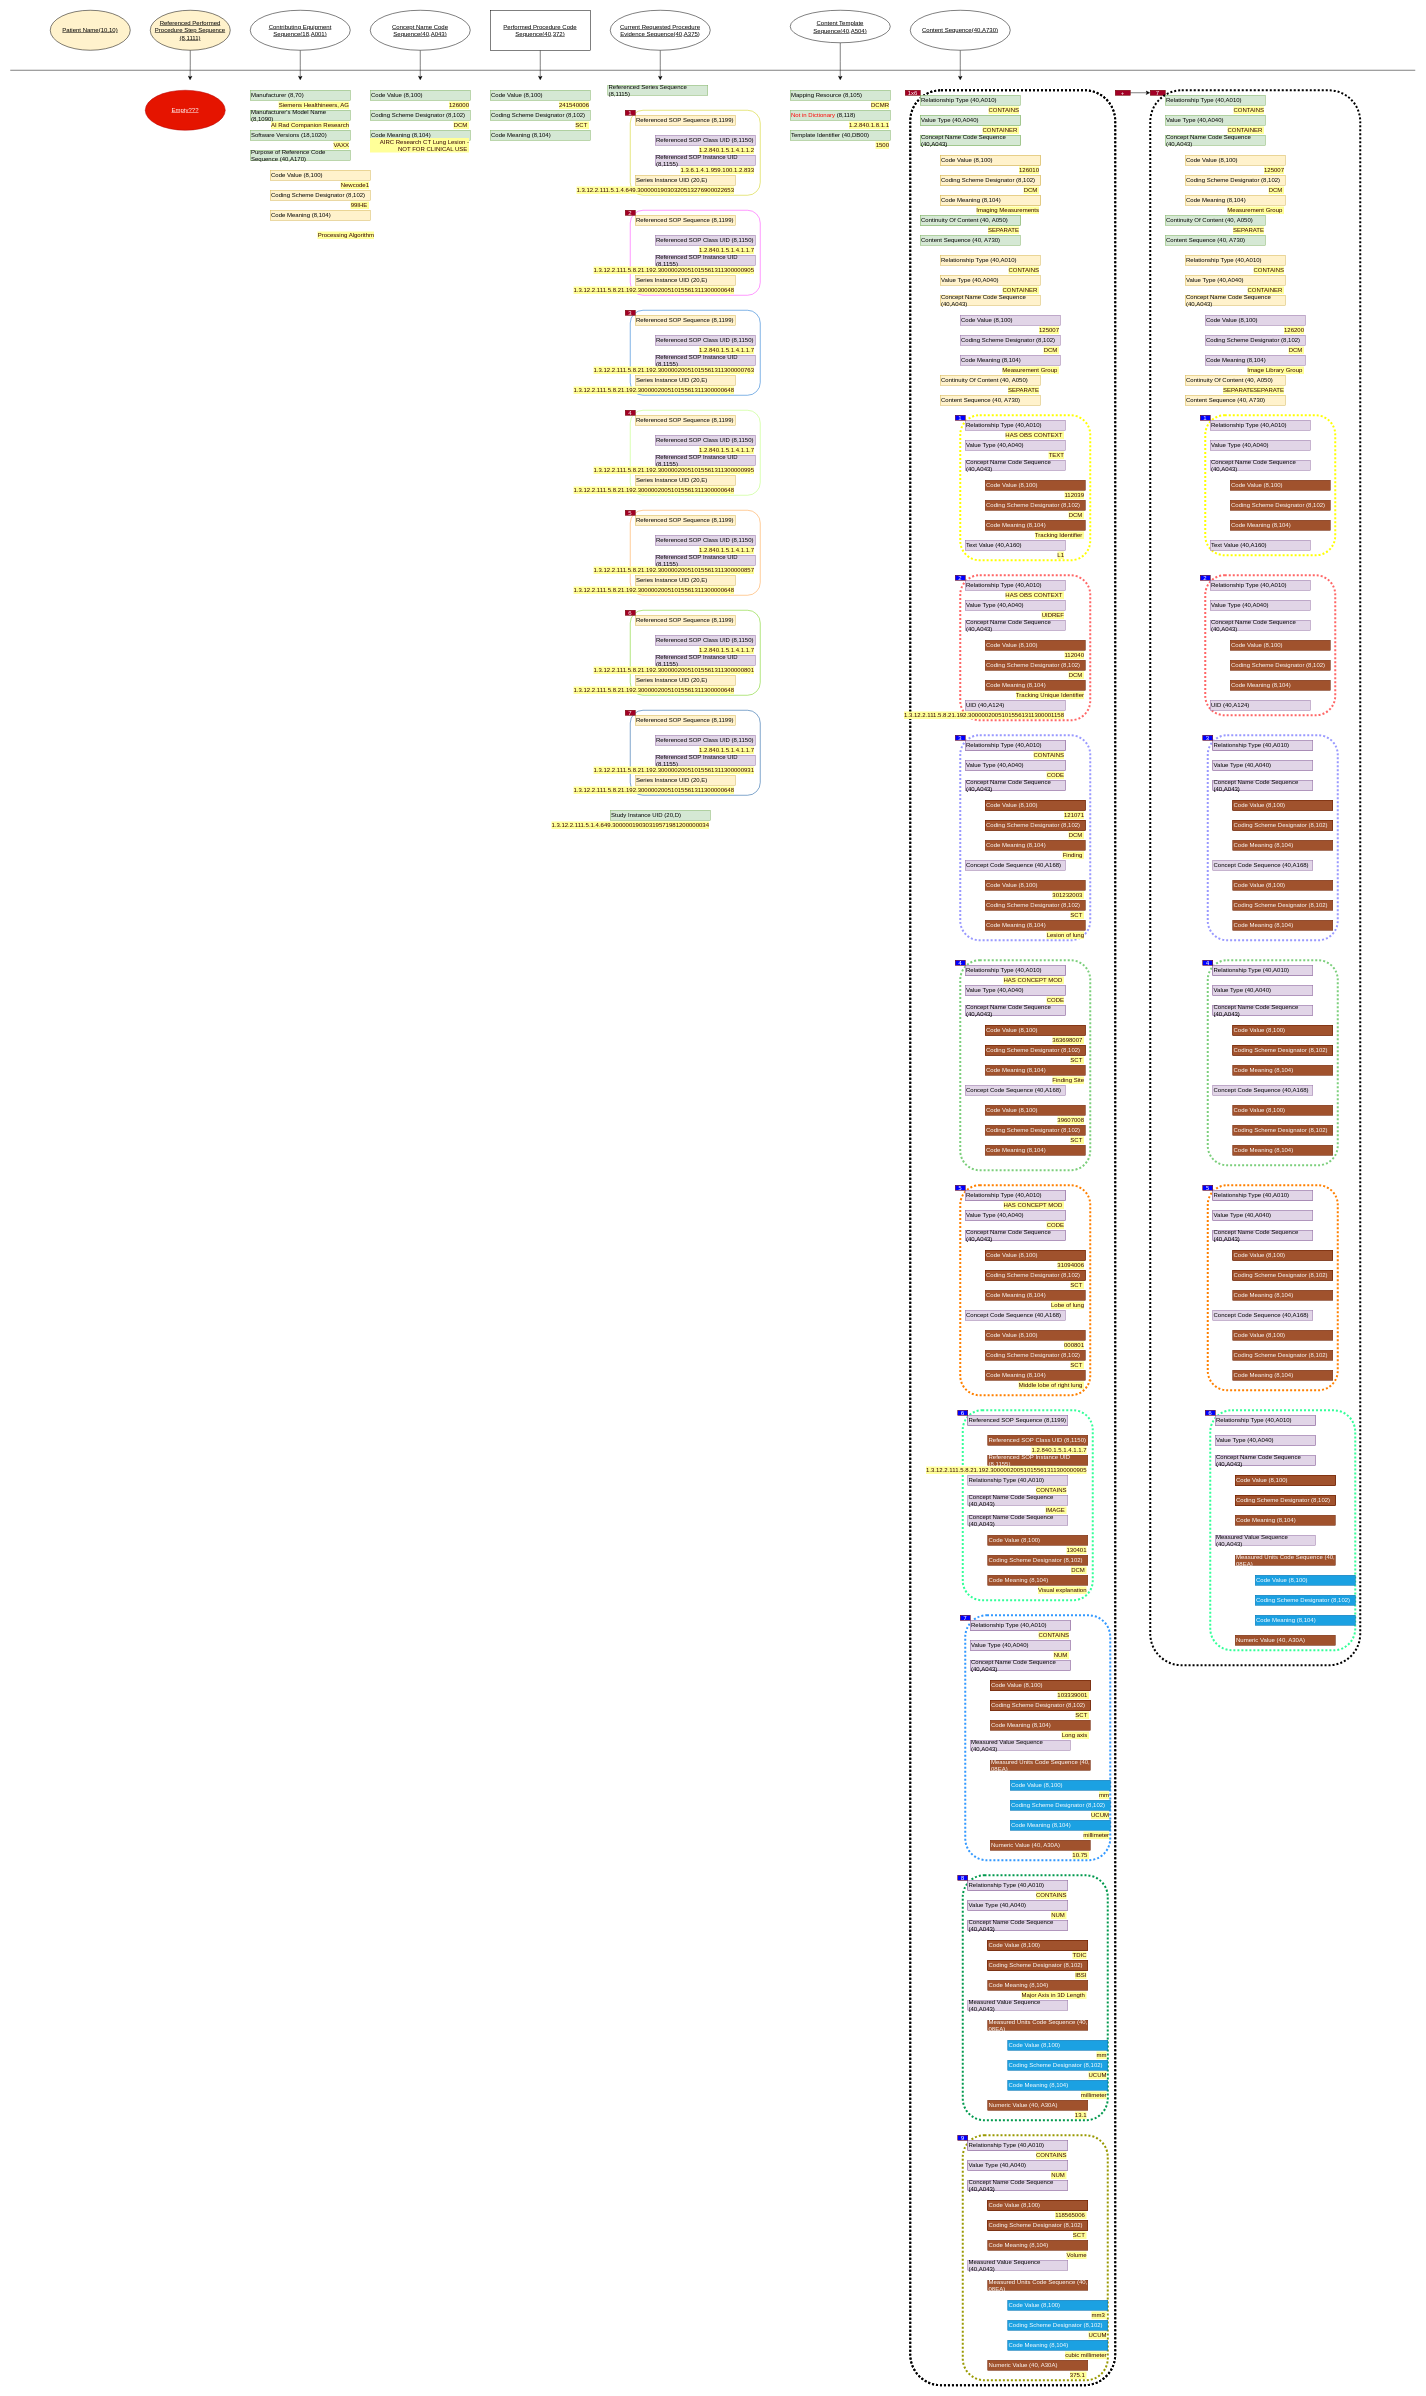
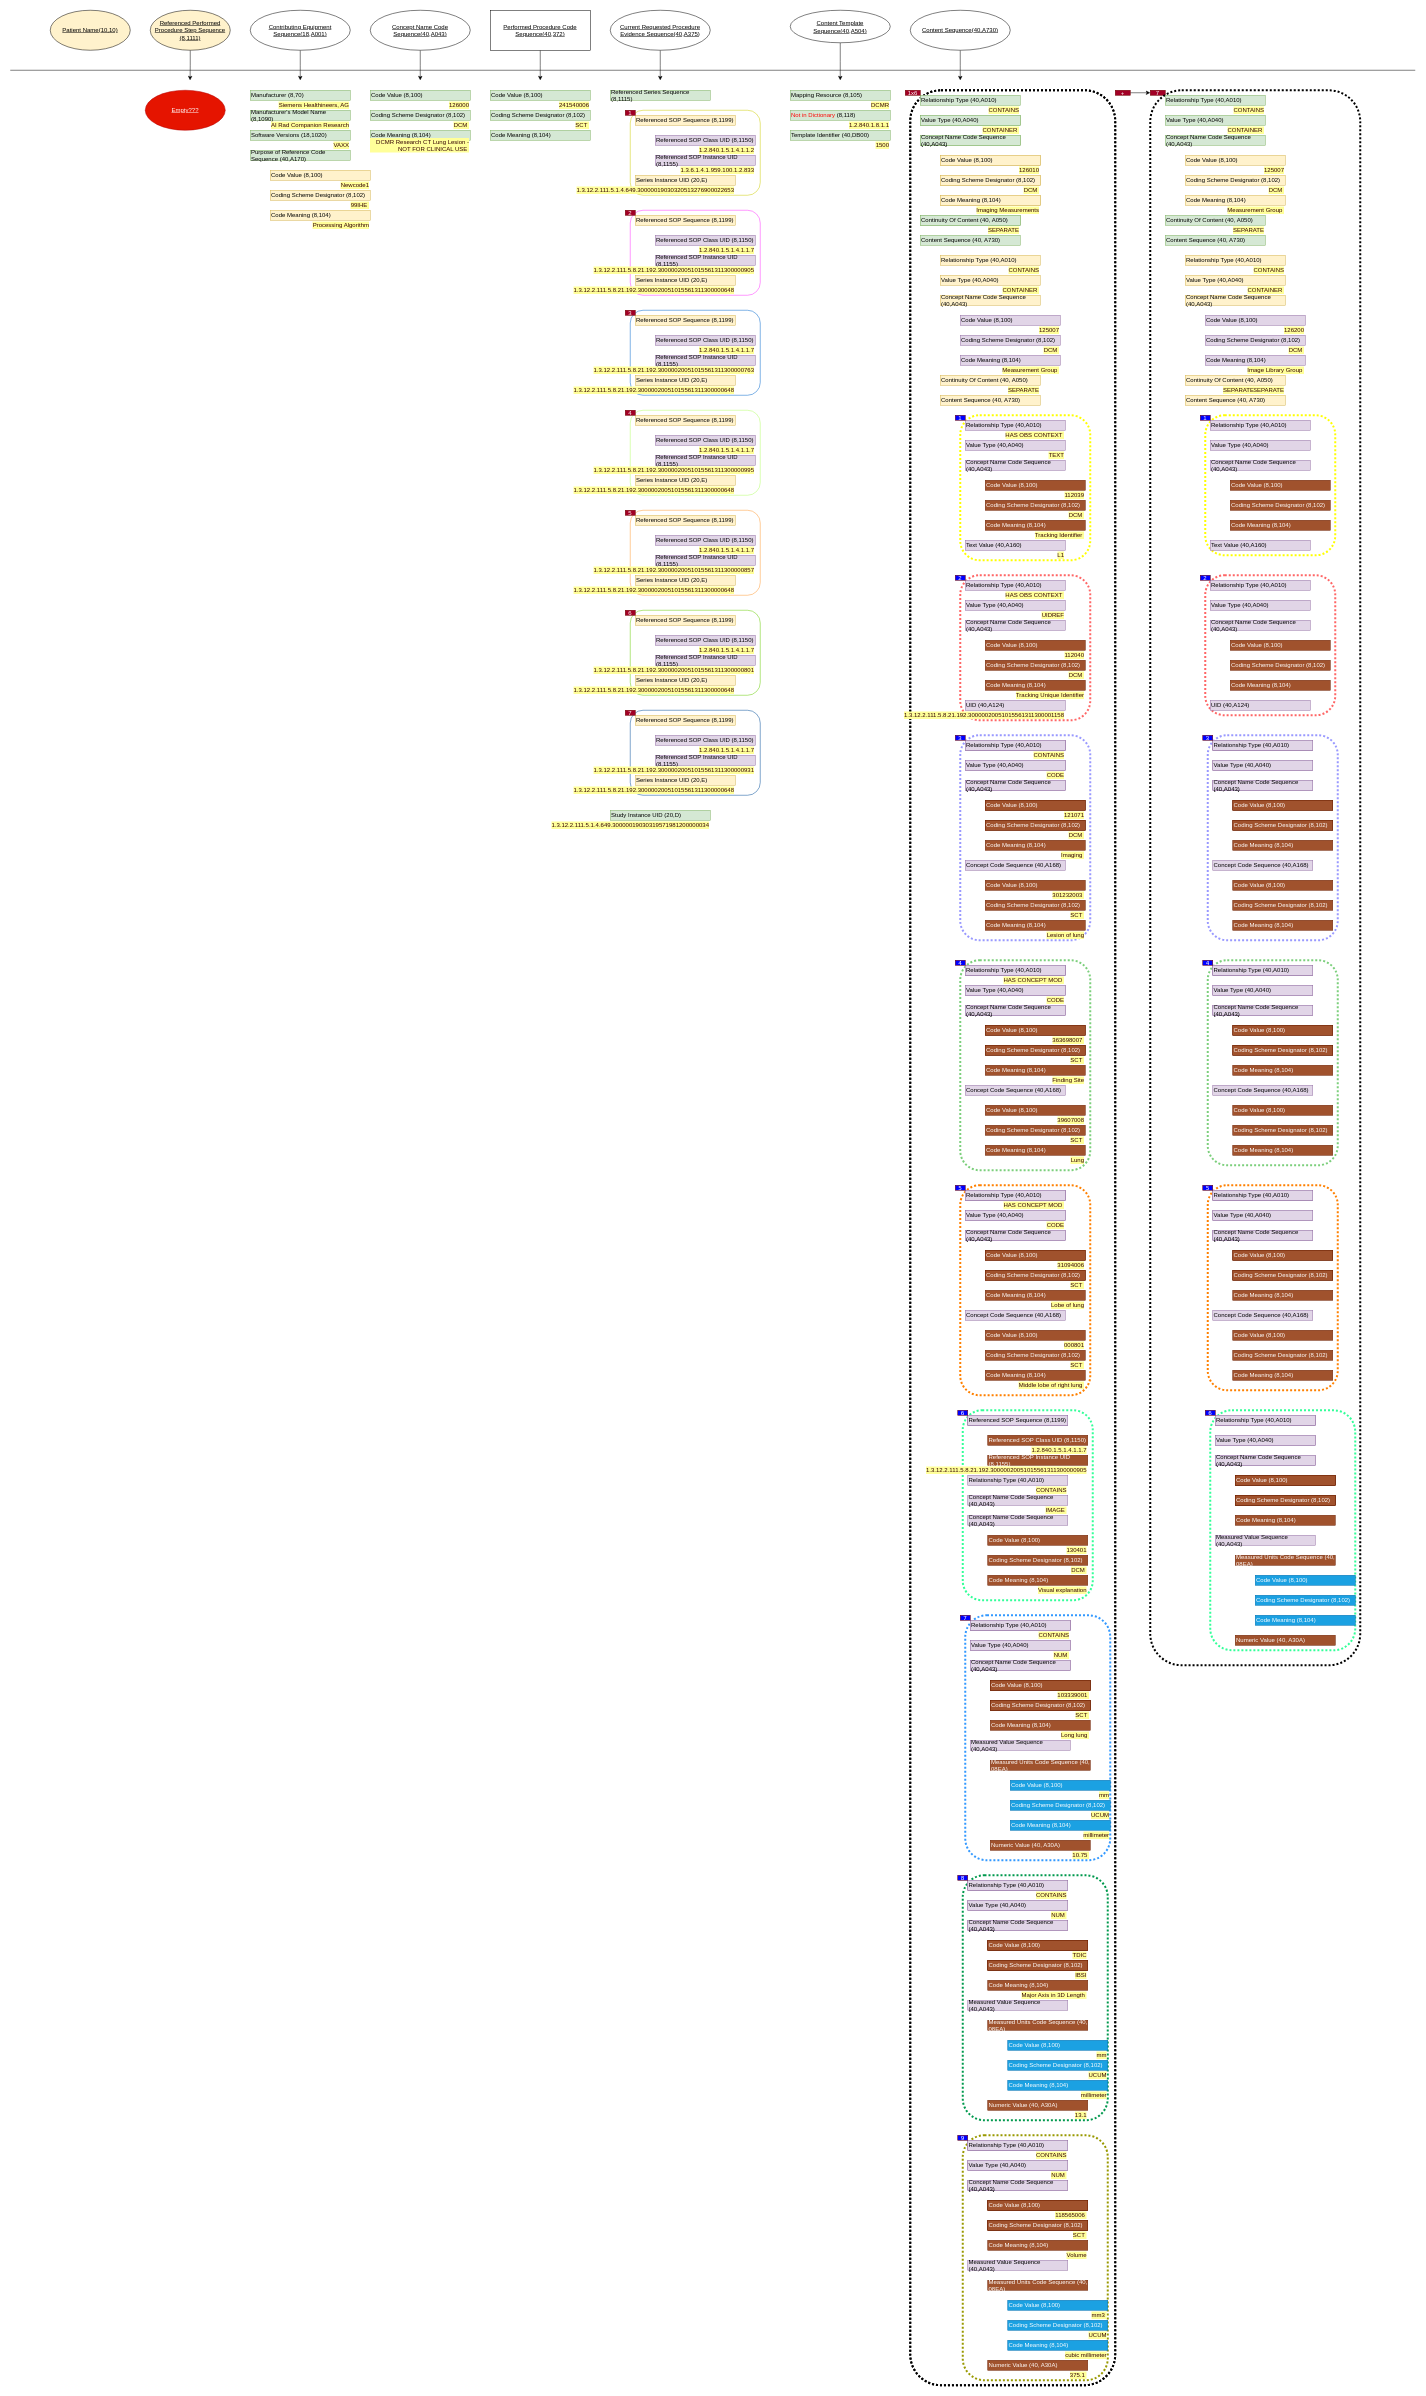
- <mxCell id="34" value="Referenced Series Sequence (8,1115)" style="text;html=1;strokeColor=#82b366;fillColor=#d5e8d4;align=left;verticalAlign=middle;whiteSpace=wrap;rounded=0;glass=0;shadow=0;sketch=0;labelBackgroundColor=none;labelBorderColor=none;" parent="1" vertex="1"><mxGeometry x="1215" y="170" width="200" height="20" as="geometry" /></mxCell>
+ <mxCell id="34" value="Referenced Series Sequence (8,1115)" style="text;html=1;strokeColor=#82b366;fillColor=#d5e8d4;align=left;verticalAlign=middle;whiteSpace=wrap;rounded=0;glass=0;shadow=0;sketch=0;labelBackgroundColor=none;labelBorderColor=none;" parent="1" vertex="1"><mxGeometry x="1220" y="180" width="200" height="20" as="geometry" /></mxCell>
- <mxCell id="375" value="AIRC Research CT Lung Lesion - NOT FOR CLINICAL USE&amp;nbsp;" style="text;html=1;strokeColor=none;fillColor=none;align=right;verticalAlign=middle;whiteSpace=wrap;rounded=0;shadow=0;glass=1;dashed=1;dashPattern=1 1;labelBackgroundColor=#FFFF99;fontColor=#330000;" parent="1" vertex="1"><mxGeometry x="740" y="280" width="200" height="20" as="geometry" /></mxCell>
+ <mxCell id="375" value="DCMR Research CT Lung Lesion - NOT FOR CLINICAL USE&amp;nbsp;" style="text;html=1;strokeColor=none;fillColor=none;align=right;verticalAlign=middle;whiteSpace=wrap;rounded=0;shadow=0;glass=1;dashed=1;dashPattern=1 1;labelBackgroundColor=#FFFF99;fontColor=#330000;" parent="1" vertex="1"><mxGeometry x="740" y="280" width="200" height="20" as="geometry" /></mxCell>
- <mxCell id="372" value="Processing Algorithm" style="text;html=1;strokeColor=none;fillColor=none;align=right;verticalAlign=middle;whiteSpace=wrap;rounded=0;shadow=0;glass=1;dashed=1;dashPattern=1 1;labelBackgroundColor=#FFFF99;fontColor=#330000;" parent="1" vertex="1"><mxGeometry x="550" y="460" width="200" height="20" as="geometry" /></mxCell>
+ <mxCell id="372" value="Processing Algorithm" style="text;html=1;strokeColor=none;fillColor=none;align=right;verticalAlign=middle;whiteSpace=wrap;rounded=0;shadow=0;glass=1;dashed=1;dashPattern=1 1;labelBackgroundColor=#FFFF99;fontColor=#330000;" parent="1" vertex="1"><mxGeometry x="540" y="440" width="200" height="20" as="geometry" /></mxCell>
- <mxCell id="431" value="Finding&amp;nbsp;" style="text;html=1;strokeColor=none;fillColor=none;align=right;verticalAlign=middle;whiteSpace=wrap;rounded=0;shadow=0;glass=1;dashed=1;dashPattern=1 1;labelBackgroundColor=#FFFF99;fontColor=#330000;" parent="1" vertex="1"><mxGeometry x="1970" y="1700" width="200" height="20" as="geometry" /></mxCell>
+ <mxCell id="431" value="Imaging&amp;nbsp;" style="text;html=1;strokeColor=none;fillColor=none;align=right;verticalAlign=middle;whiteSpace=wrap;rounded=0;shadow=0;glass=1;dashed=1;dashPattern=1 1;labelBackgroundColor=#FFFF99;fontColor=#330000;" parent="1" vertex="1"><mxGeometry x="1970" y="1700" width="200" height="20" as="geometry" /></mxCell>
+ <mxCell id="442" value="Lung" style="text;html=1;strokeColor=none;fillColor=none;align=right;verticalAlign=middle;whiteSpace=wrap;rounded=0;shadow=0;glass=1;dashed=1;dashPattern=1 1;labelBackgroundColor=#FFFF99;fontColor=#330000;" parent="1" vertex="1"><mxGeometry x="1970" y="2310" width="200" height="20" as="geometry" /></mxCell>
- <mxCell id="463" value="Long axis&amp;nbsp;" style="text;html=1;strokeColor=none;fillColor=none;align=right;verticalAlign=middle;whiteSpace=wrap;rounded=0;shadow=0;glass=1;dashed=1;dashPattern=1 1;labelBackgroundColor=#FFFF99;fontColor=#330000;" parent="1" vertex="1"><mxGeometry x="1980" y="3460" width="200" height="20" as="geometry" /></mxCell>
+ <mxCell id="463" value="Long lung&amp;nbsp;" style="text;html=1;strokeColor=none;fillColor=none;align=right;verticalAlign=middle;whiteSpace=wrap;rounded=0;shadow=0;glass=1;dashed=1;dashPattern=1 1;labelBackgroundColor=#FFFF99;fontColor=#330000;" parent="1" vertex="1"><mxGeometry x="1980" y="3460" width="200" height="20" as="geometry" /></mxCell>
